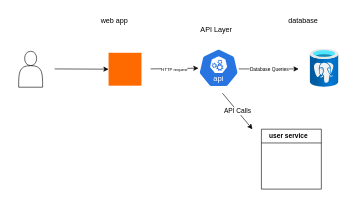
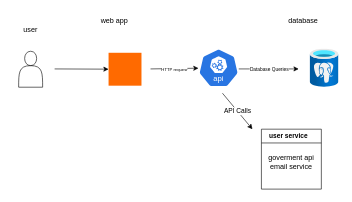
+ <mxCell id="6" value="user" style="text;html=1;align=center;verticalAlign=middle;whiteSpace=wrap;rounded=0;" vertex="1" parent="1"><mxGeometry x="20" y="35" width="60" height="30" as="geometry" /></mxCell>
- <mxCell id="12" value="API Layer" style="text;html=1;align=center;verticalAlign=middle;whiteSpace=wrap;rounded=0;" vertex="1" parent="1"><mxGeometry x="330" y="35" width="60" height="30" as="geometry" /></mxCell>
+ <mxCell id="18" value="goverment api&lt;div&gt;email service&lt;/div&gt;" style="text;html=1;align=center;verticalAlign=middle;whiteSpace=wrap;rounded=0;" vertex="1" parent="17"><mxGeometry x="5" y="40" width="90" height="30" as="geometry" /></mxCell>
